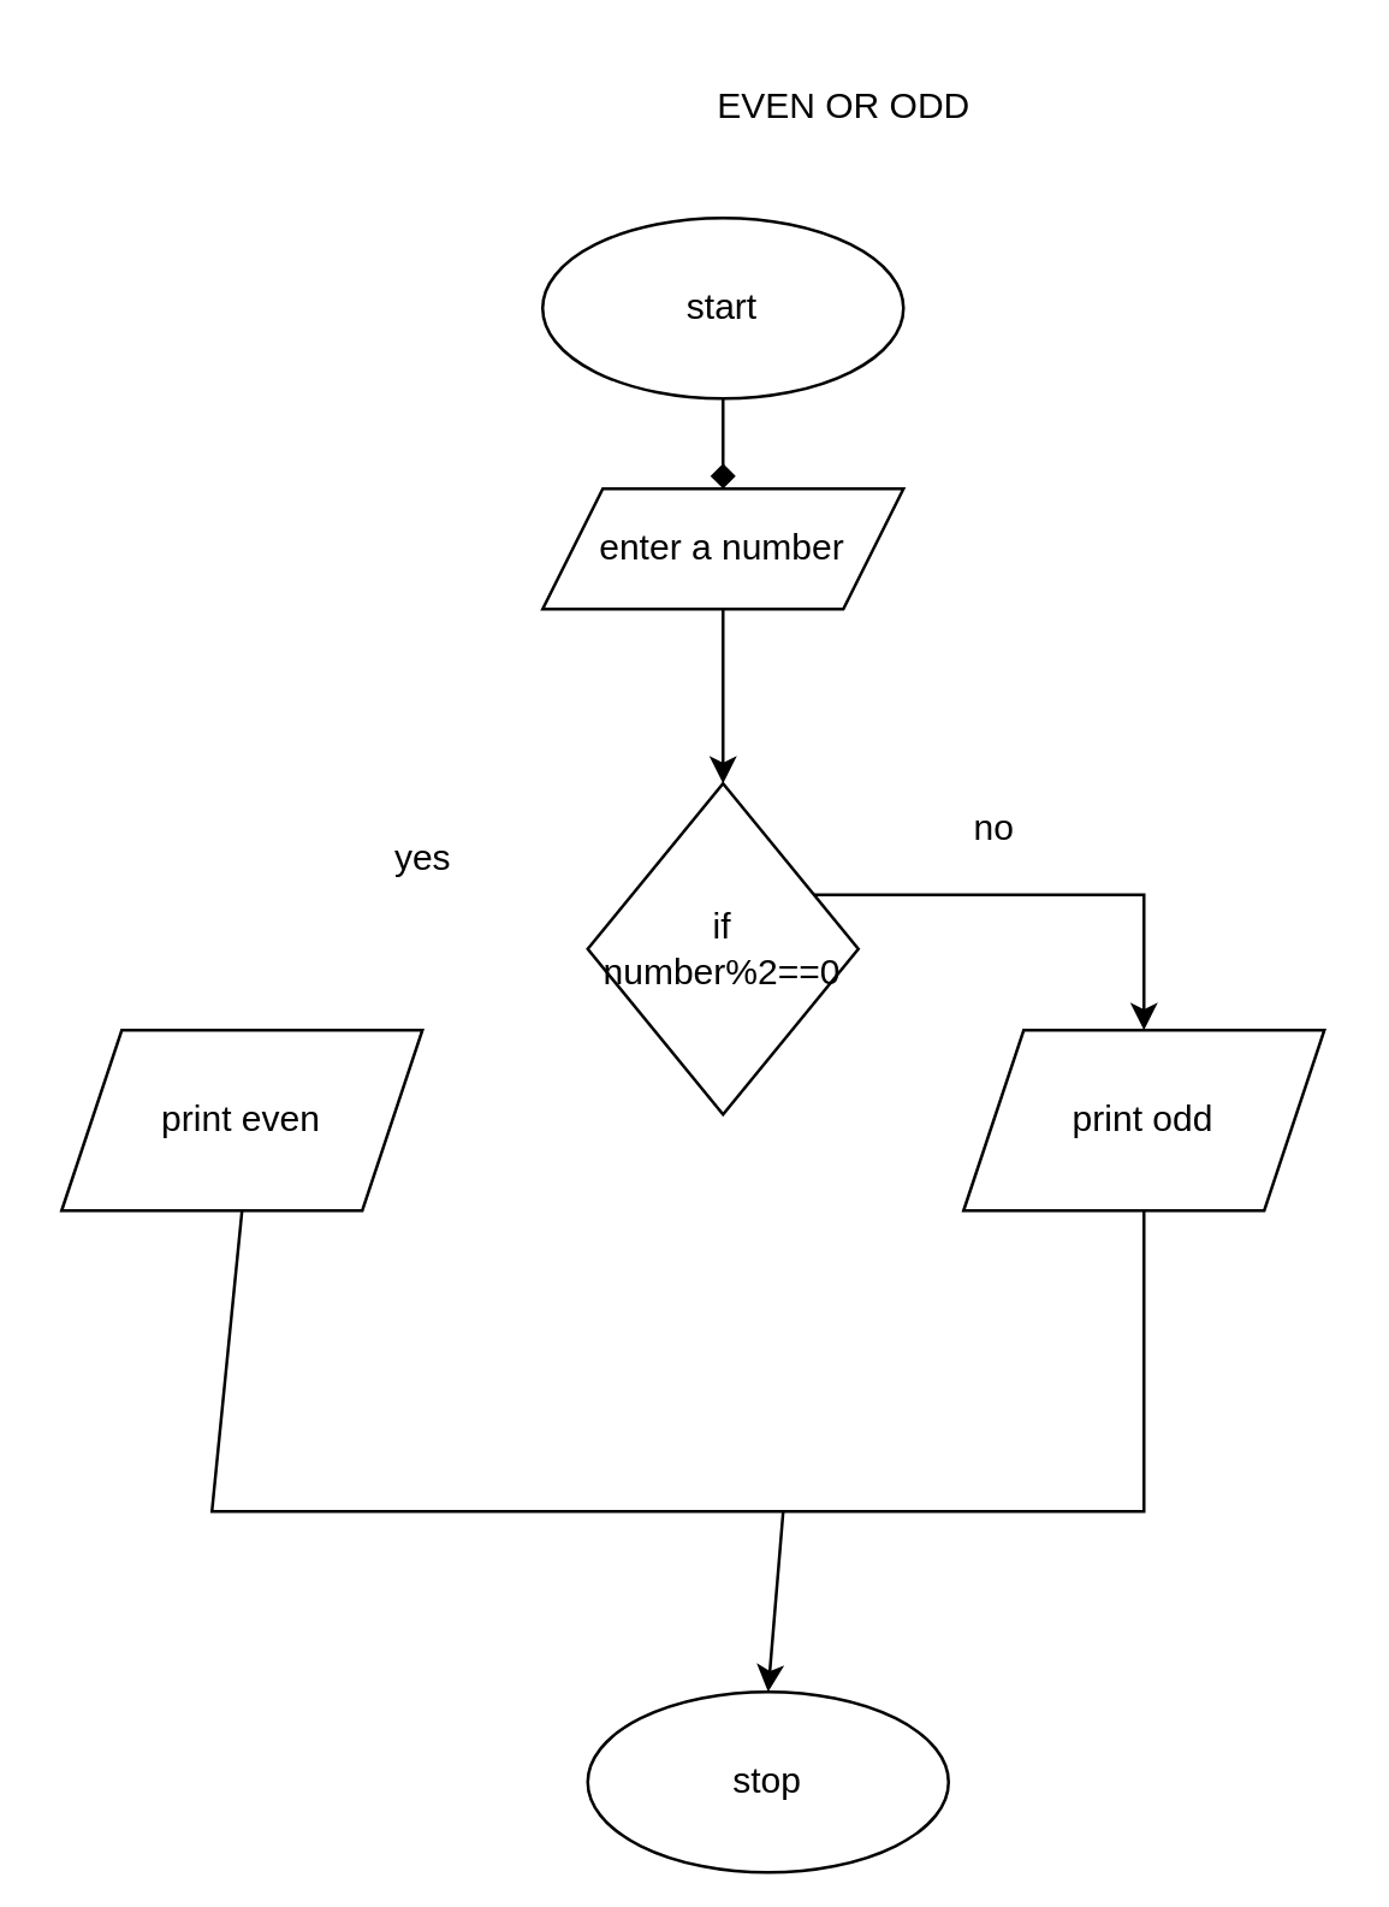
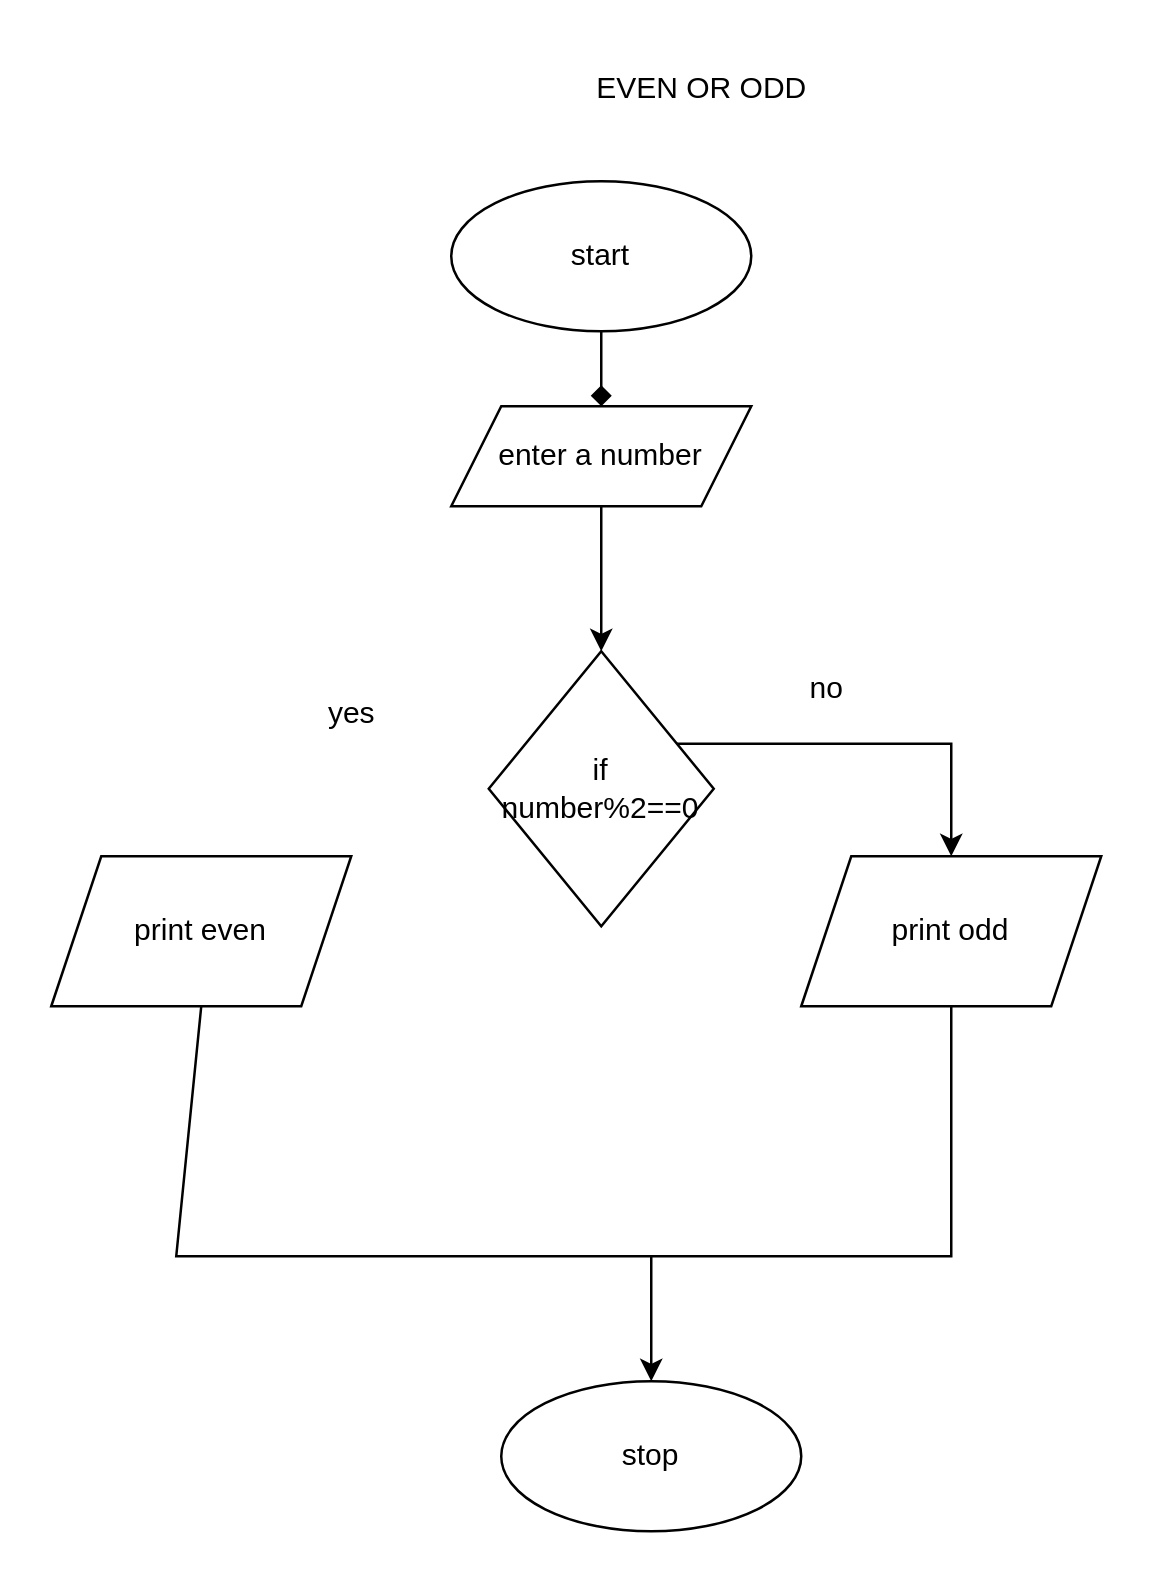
- <mxCell id="11" value="stop" style="ellipse;whiteSpace=wrap;html=1;" vertex="1" parent="1"><mxGeometry x="195" y="562" width="120" height="60" as="geometry" /></mxCell>
+ <mxCell id="11" value="stop" style="ellipse;whiteSpace=wrap;html=1;" vertex="1" parent="1"><mxGeometry x="200" y="552" width="120" height="60" as="geometry" /></mxCell>
